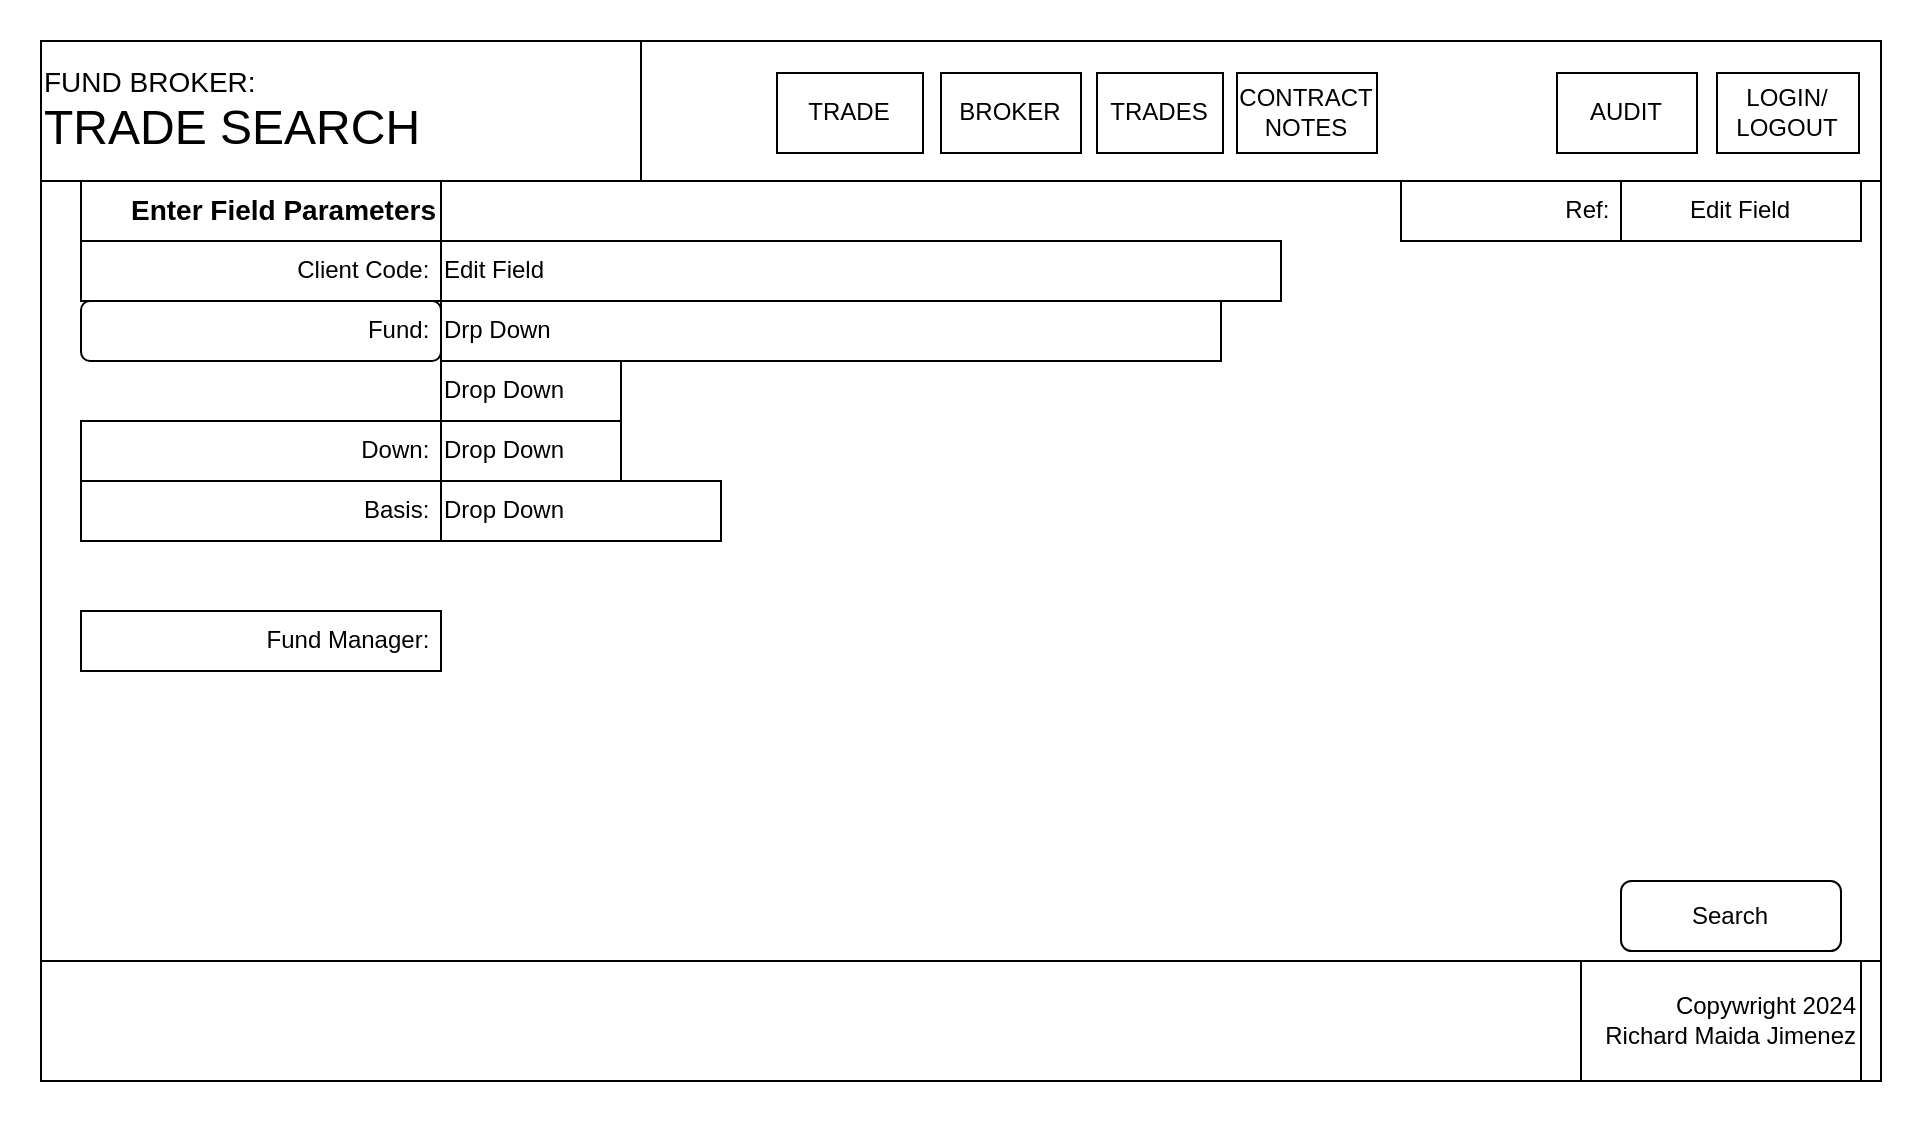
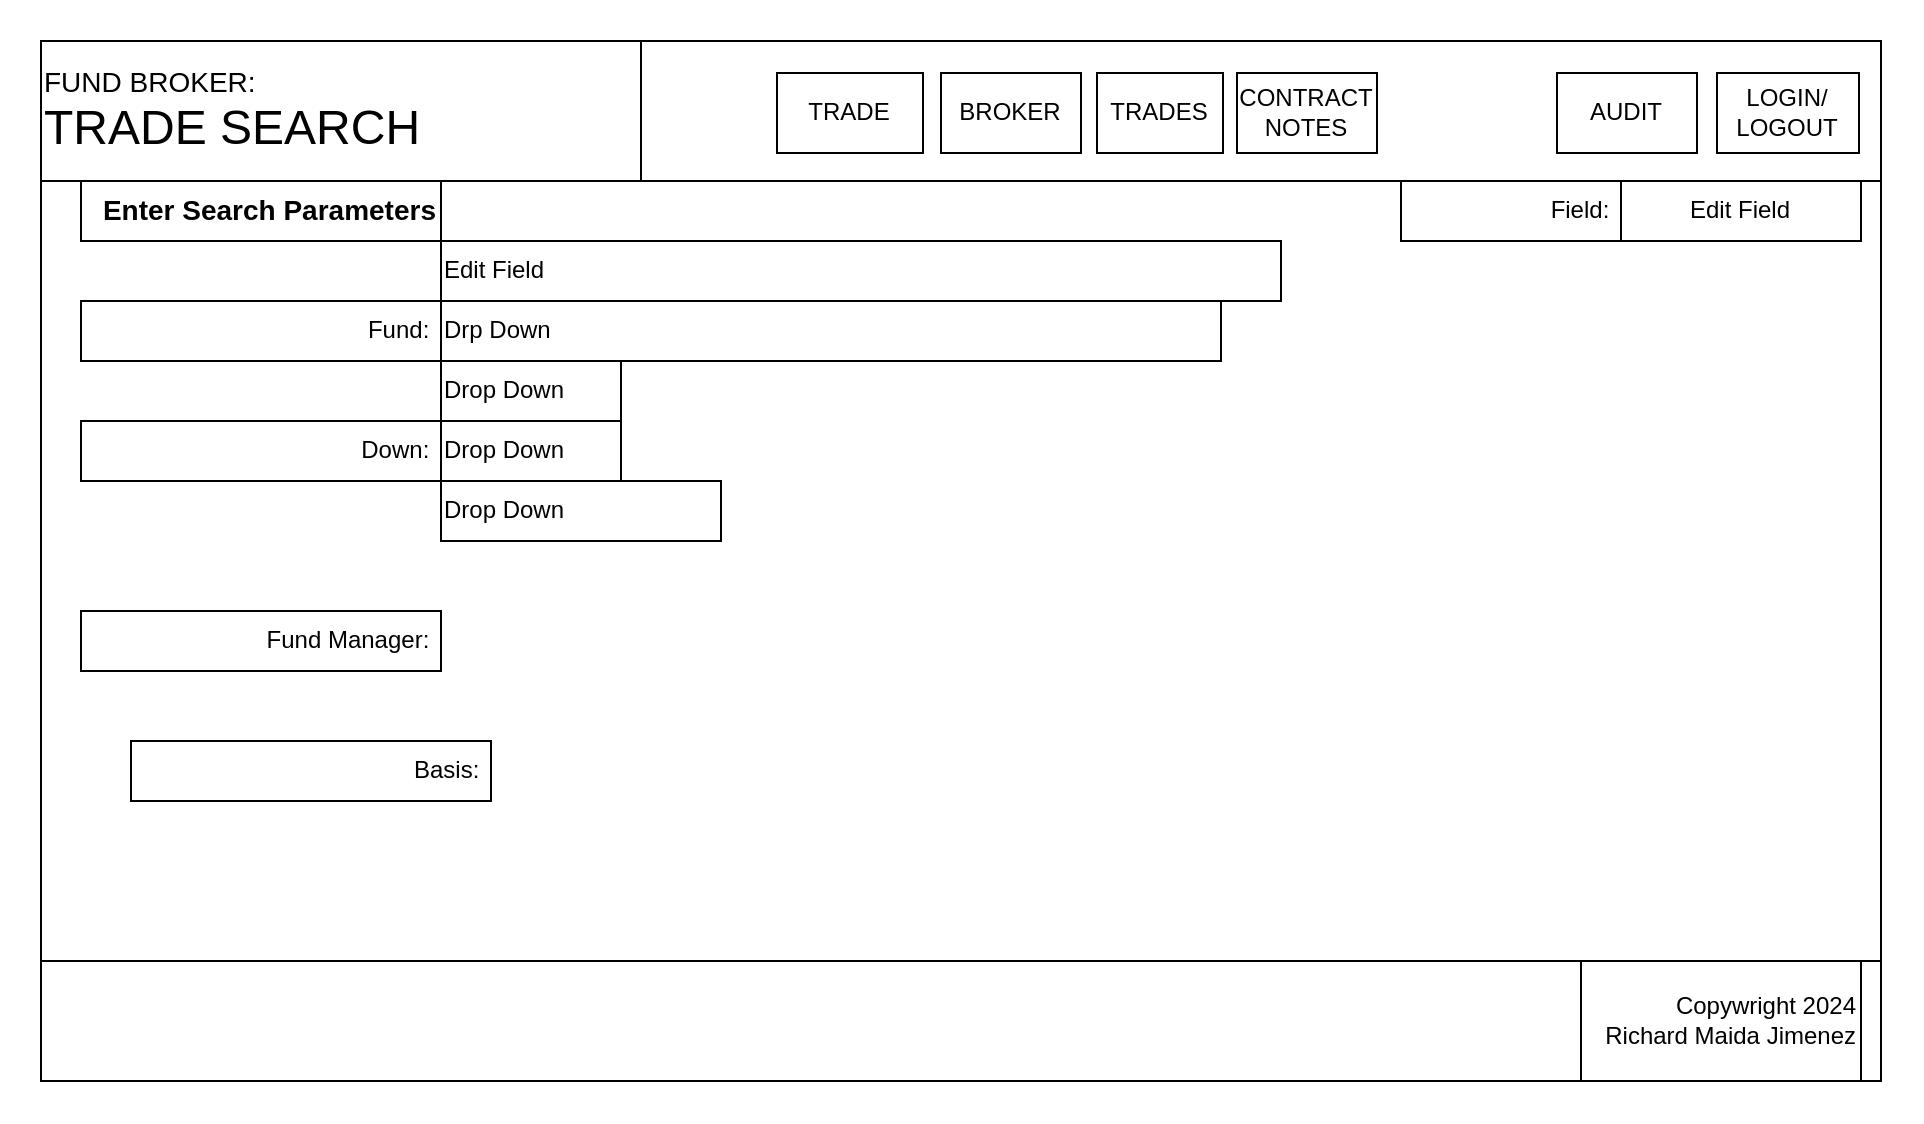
- <mxCell id="8" value="&lt;div style=&quot;&quot;&gt;&lt;b style=&quot;background-color: initial;&quot;&gt;&lt;font style=&quot;font-size: 14px;&quot;&gt;Enter Field Parameters&lt;/font&gt;&lt;/b&gt;&lt;/div&gt;" style="rounded=0;whiteSpace=wrap;html=1;align=right;" parent="1" vertex="1"><mxGeometry x="40" y="90" width="180" height="30" as="geometry" /></mxCell>
+ <mxCell id="8" value="&lt;div style=&quot;&quot;&gt;&lt;b style=&quot;background-color: initial;&quot;&gt;&lt;font style=&quot;font-size: 14px;&quot;&gt;Enter Search Parameters&lt;/font&gt;&lt;/b&gt;&lt;/div&gt;" style="rounded=0;whiteSpace=wrap;html=1;align=right;" parent="1" vertex="1"><mxGeometry x="40" y="90" width="180" height="30" as="geometry" /></mxCell>
- <mxCell id="7" value="Ref:&amp;nbsp;" style="rounded=0;whiteSpace=wrap;html=1;align=right;" parent="1" vertex="1"><mxGeometry x="700" y="90" width="110" height="30" as="geometry" /></mxCell>
+ <mxCell id="7" value="Field:&amp;nbsp;" style="rounded=0;whiteSpace=wrap;html=1;align=right;" parent="1" vertex="1"><mxGeometry x="700" y="90" width="110" height="30" as="geometry" /></mxCell>
- <mxCell id="10" value="Client Code:&amp;nbsp;" style="rounded=0;whiteSpace=wrap;html=1;align=right;" parent="1" vertex="1"><mxGeometry x="40" y="120" width="180" height="30" as="geometry" /></mxCell>
- <mxCell id="11" value="Fund:&amp;nbsp;" style="whiteSpace=wrap;html=1;align=right;rounded=1;" parent="1" vertex="1"><mxGeometry x="40" y="150" width="180" height="30" as="geometry" /></mxCell>
+ <mxCell id="11" value="Fund:&amp;nbsp;" style="rounded=0;whiteSpace=wrap;html=1;align=right;" parent="1" vertex="1"><mxGeometry x="40" y="150" width="180" height="30" as="geometry" /></mxCell>
- <mxCell id="12" value="Basis:&amp;nbsp;" style="rounded=0;whiteSpace=wrap;html=1;align=right;" parent="1" vertex="1"><mxGeometry x="40" y="240" width="180" height="30" as="geometry" /></mxCell>
+ <mxCell id="12" value="Basis:&amp;nbsp;" style="rounded=0;whiteSpace=wrap;html=1;align=right;" parent="1" vertex="1"><mxGeometry x="65" y="370" width="180" height="30" as="geometry" /></mxCell>
- <mxCell id="20" value="Search" style="rounded=1;whiteSpace=wrap;html=1;" parent="1" vertex="1"><mxGeometry x="810" y="440" width="110" height="35" as="geometry" /></mxCell>
